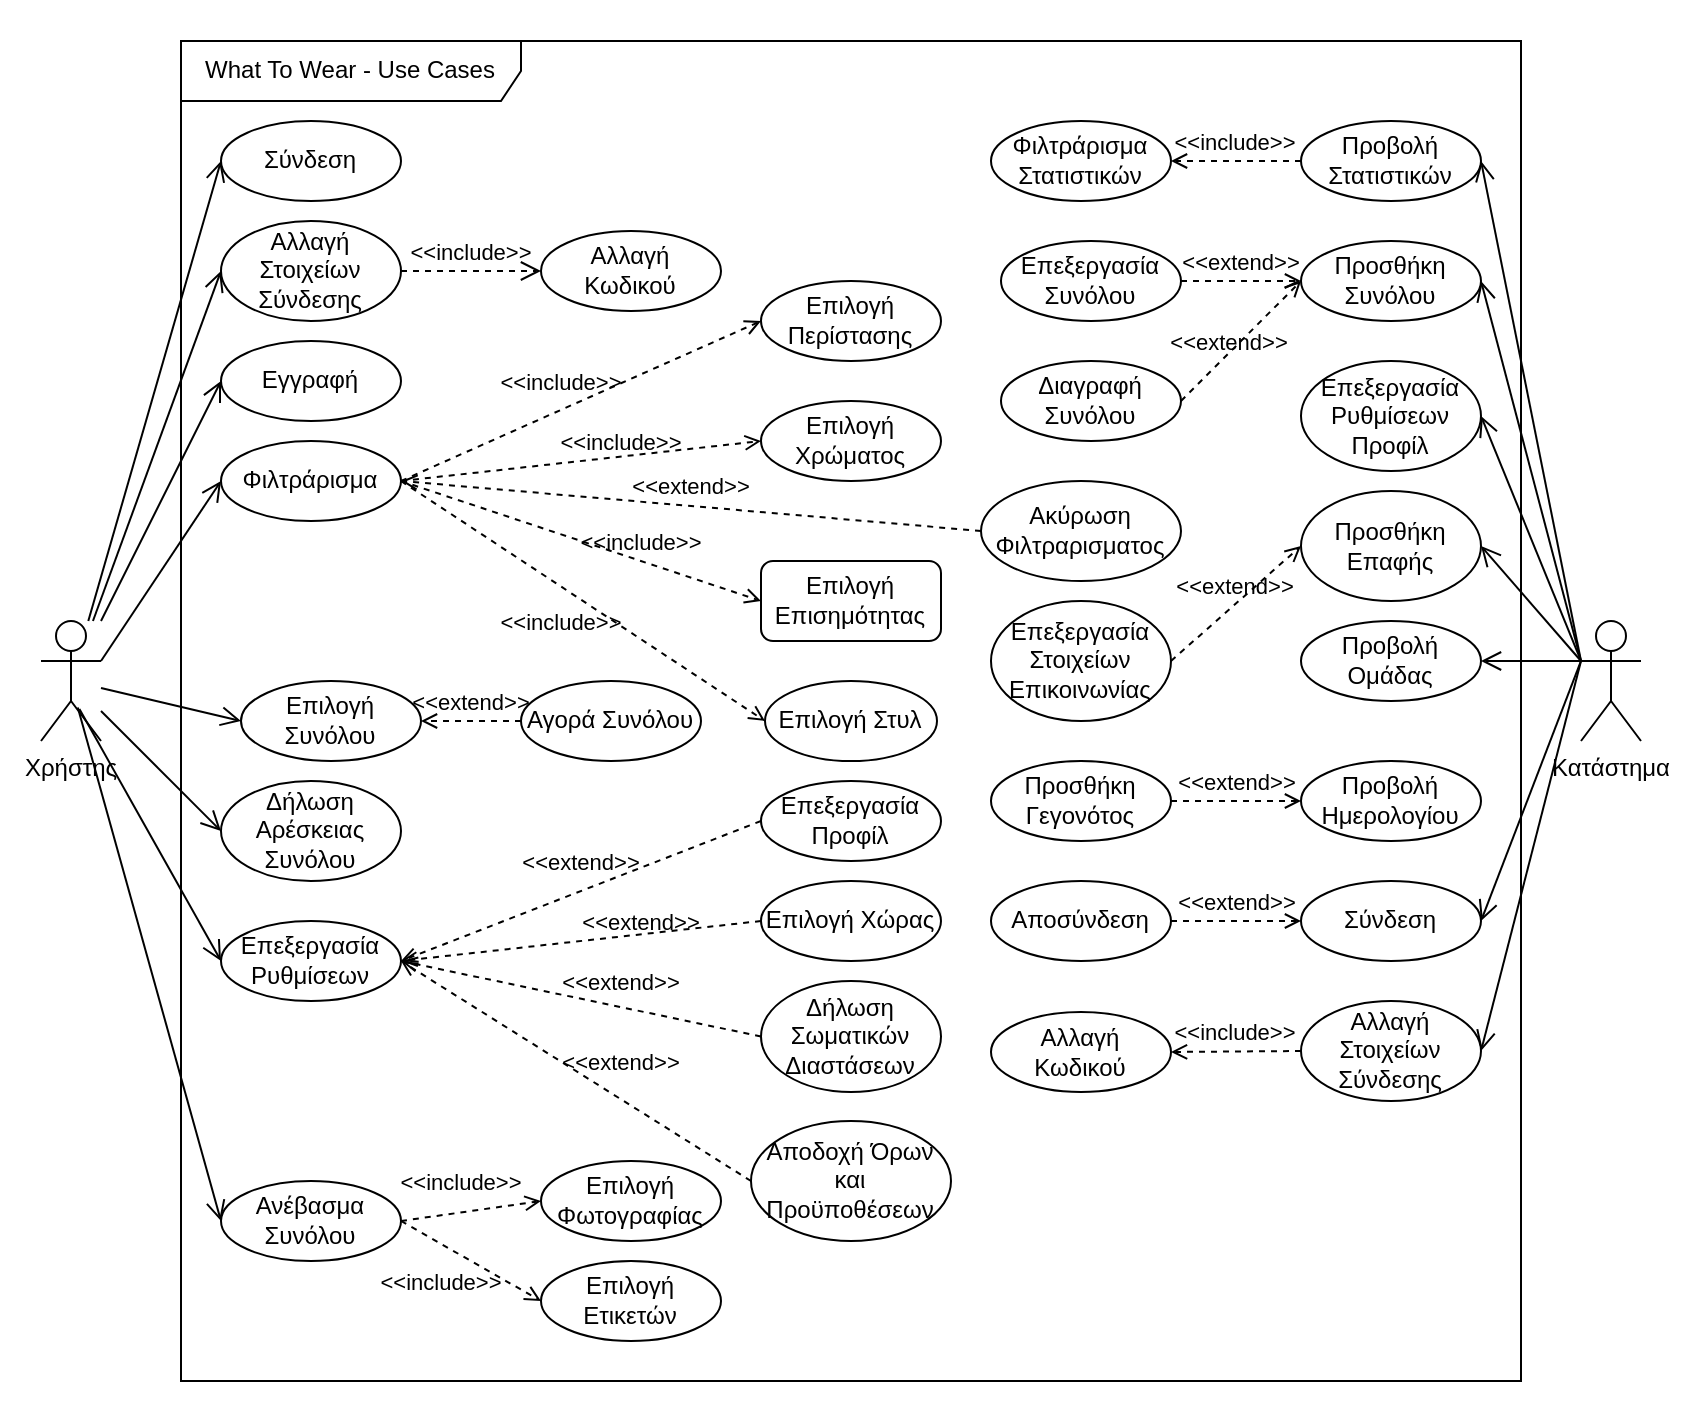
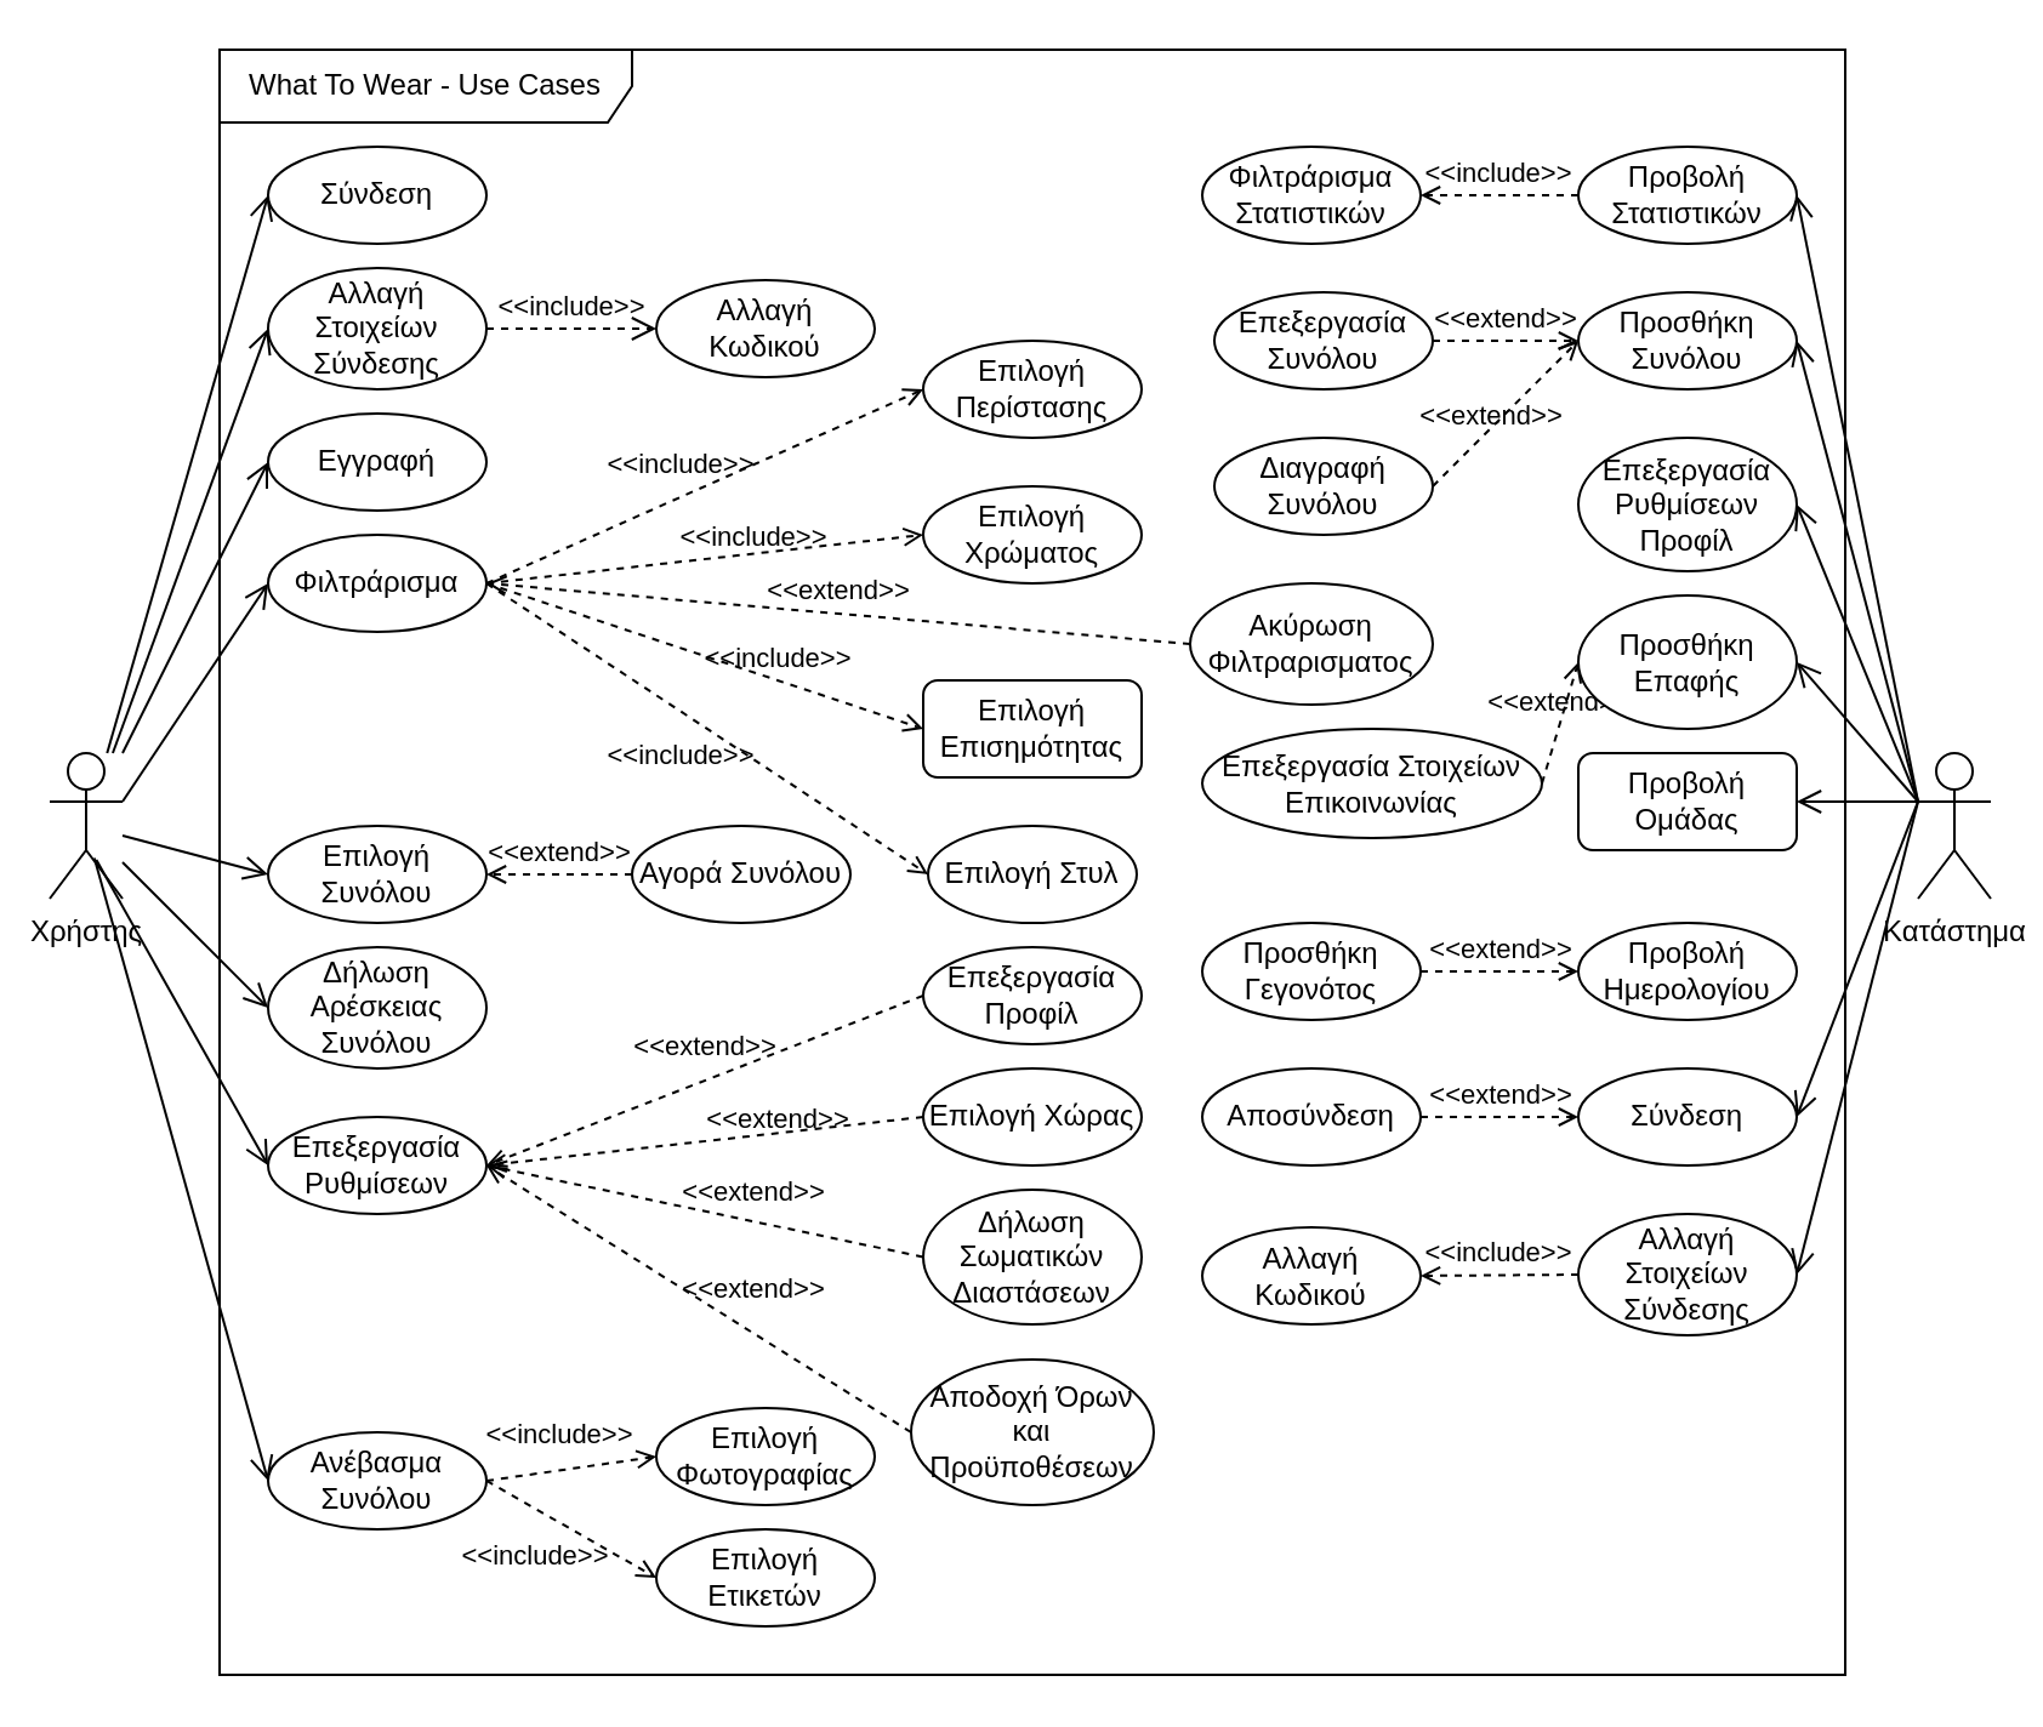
- <mxCell id="55" value="Επεξεργασία Στοιχείων Επικοινωνίας" style="ellipse;whiteSpace=wrap;html=1;" parent="1" vertex="1"><mxGeometry x="495" y="300" width="90" height="60" as="geometry" /></mxCell>
+ <mxCell id="55" value="Επεξεργασία Στοιχείων Επικοινωνίας" style="ellipse;whiteSpace=wrap;html=1;" parent="1" vertex="1"><mxGeometry x="495" y="300" width="140" height="45" as="geometry" /></mxCell>
- <mxCell id="54" value="Προβολή Ομάδας" style="ellipse;whiteSpace=wrap;html=1;" parent="1" vertex="1"><mxGeometry x="650" y="310" width="90" height="40" as="geometry" /></mxCell>
+ <mxCell id="54" value="Προβολή Ομάδας" style="whiteSpace=wrap;html=1;rounded=1;" parent="1" vertex="1"><mxGeometry x="650" y="310" width="90" height="40" as="geometry" /></mxCell>
- <mxCell id="20" value="Επιλογή Συνόλου" style="ellipse;whiteSpace=wrap;html=1;" parent="1" vertex="1"><mxGeometry x="120" y="340" width="90" height="40" as="geometry" /></mxCell>
+ <mxCell id="20" value="Επιλογή Συνόλου" style="ellipse;whiteSpace=wrap;html=1;" parent="1" vertex="1"><mxGeometry x="110" y="340" width="90" height="40" as="geometry" /></mxCell>
